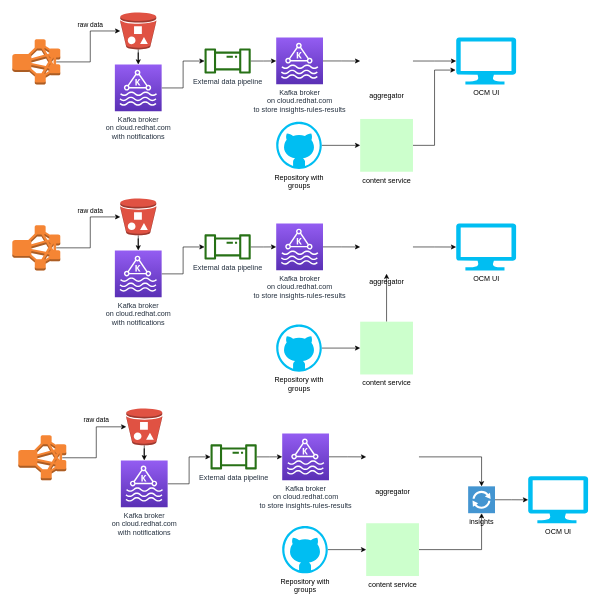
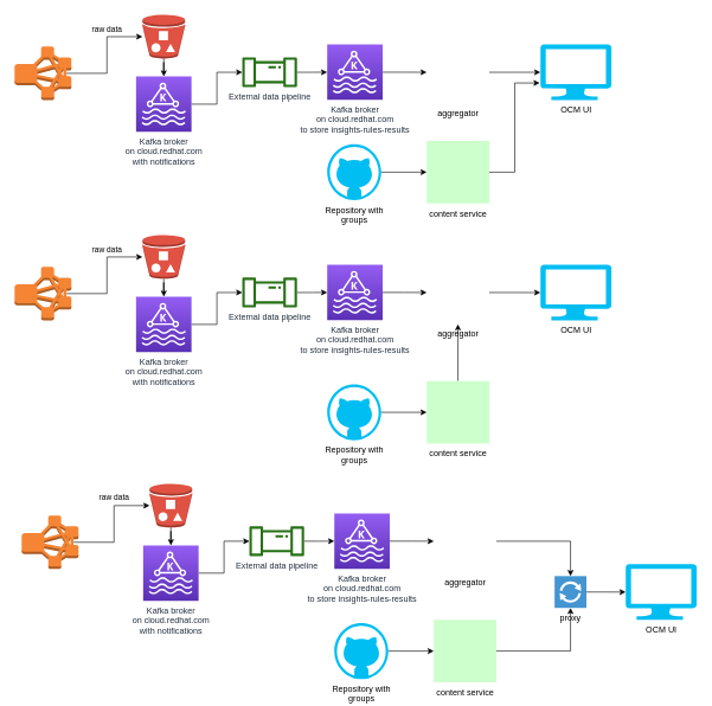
- <mxCell id="54" value="insights" style="pointerEvents=1;shadow=0;dashed=0;html=1;strokeColor=none;fillColor=#4495D1;labelPosition=center;verticalLabelPosition=bottom;verticalAlign=top;align=center;outlineConnect=0;shape=mxgraph.veeam.2d.proxy;" vertex="1" parent="1"><mxGeometry x="780" y="810" width="44.8" height="44.8" as="geometry" /></mxCell>
+ <mxCell id="54" value="proxy" style="pointerEvents=1;shadow=0;dashed=0;html=1;strokeColor=none;fillColor=#4495D1;labelPosition=center;verticalLabelPosition=bottom;verticalAlign=top;align=center;outlineConnect=0;shape=mxgraph.veeam.2d.proxy;" vertex="1" parent="1"><mxGeometry x="780" y="810" width="44.8" height="44.8" as="geometry" /></mxCell>
